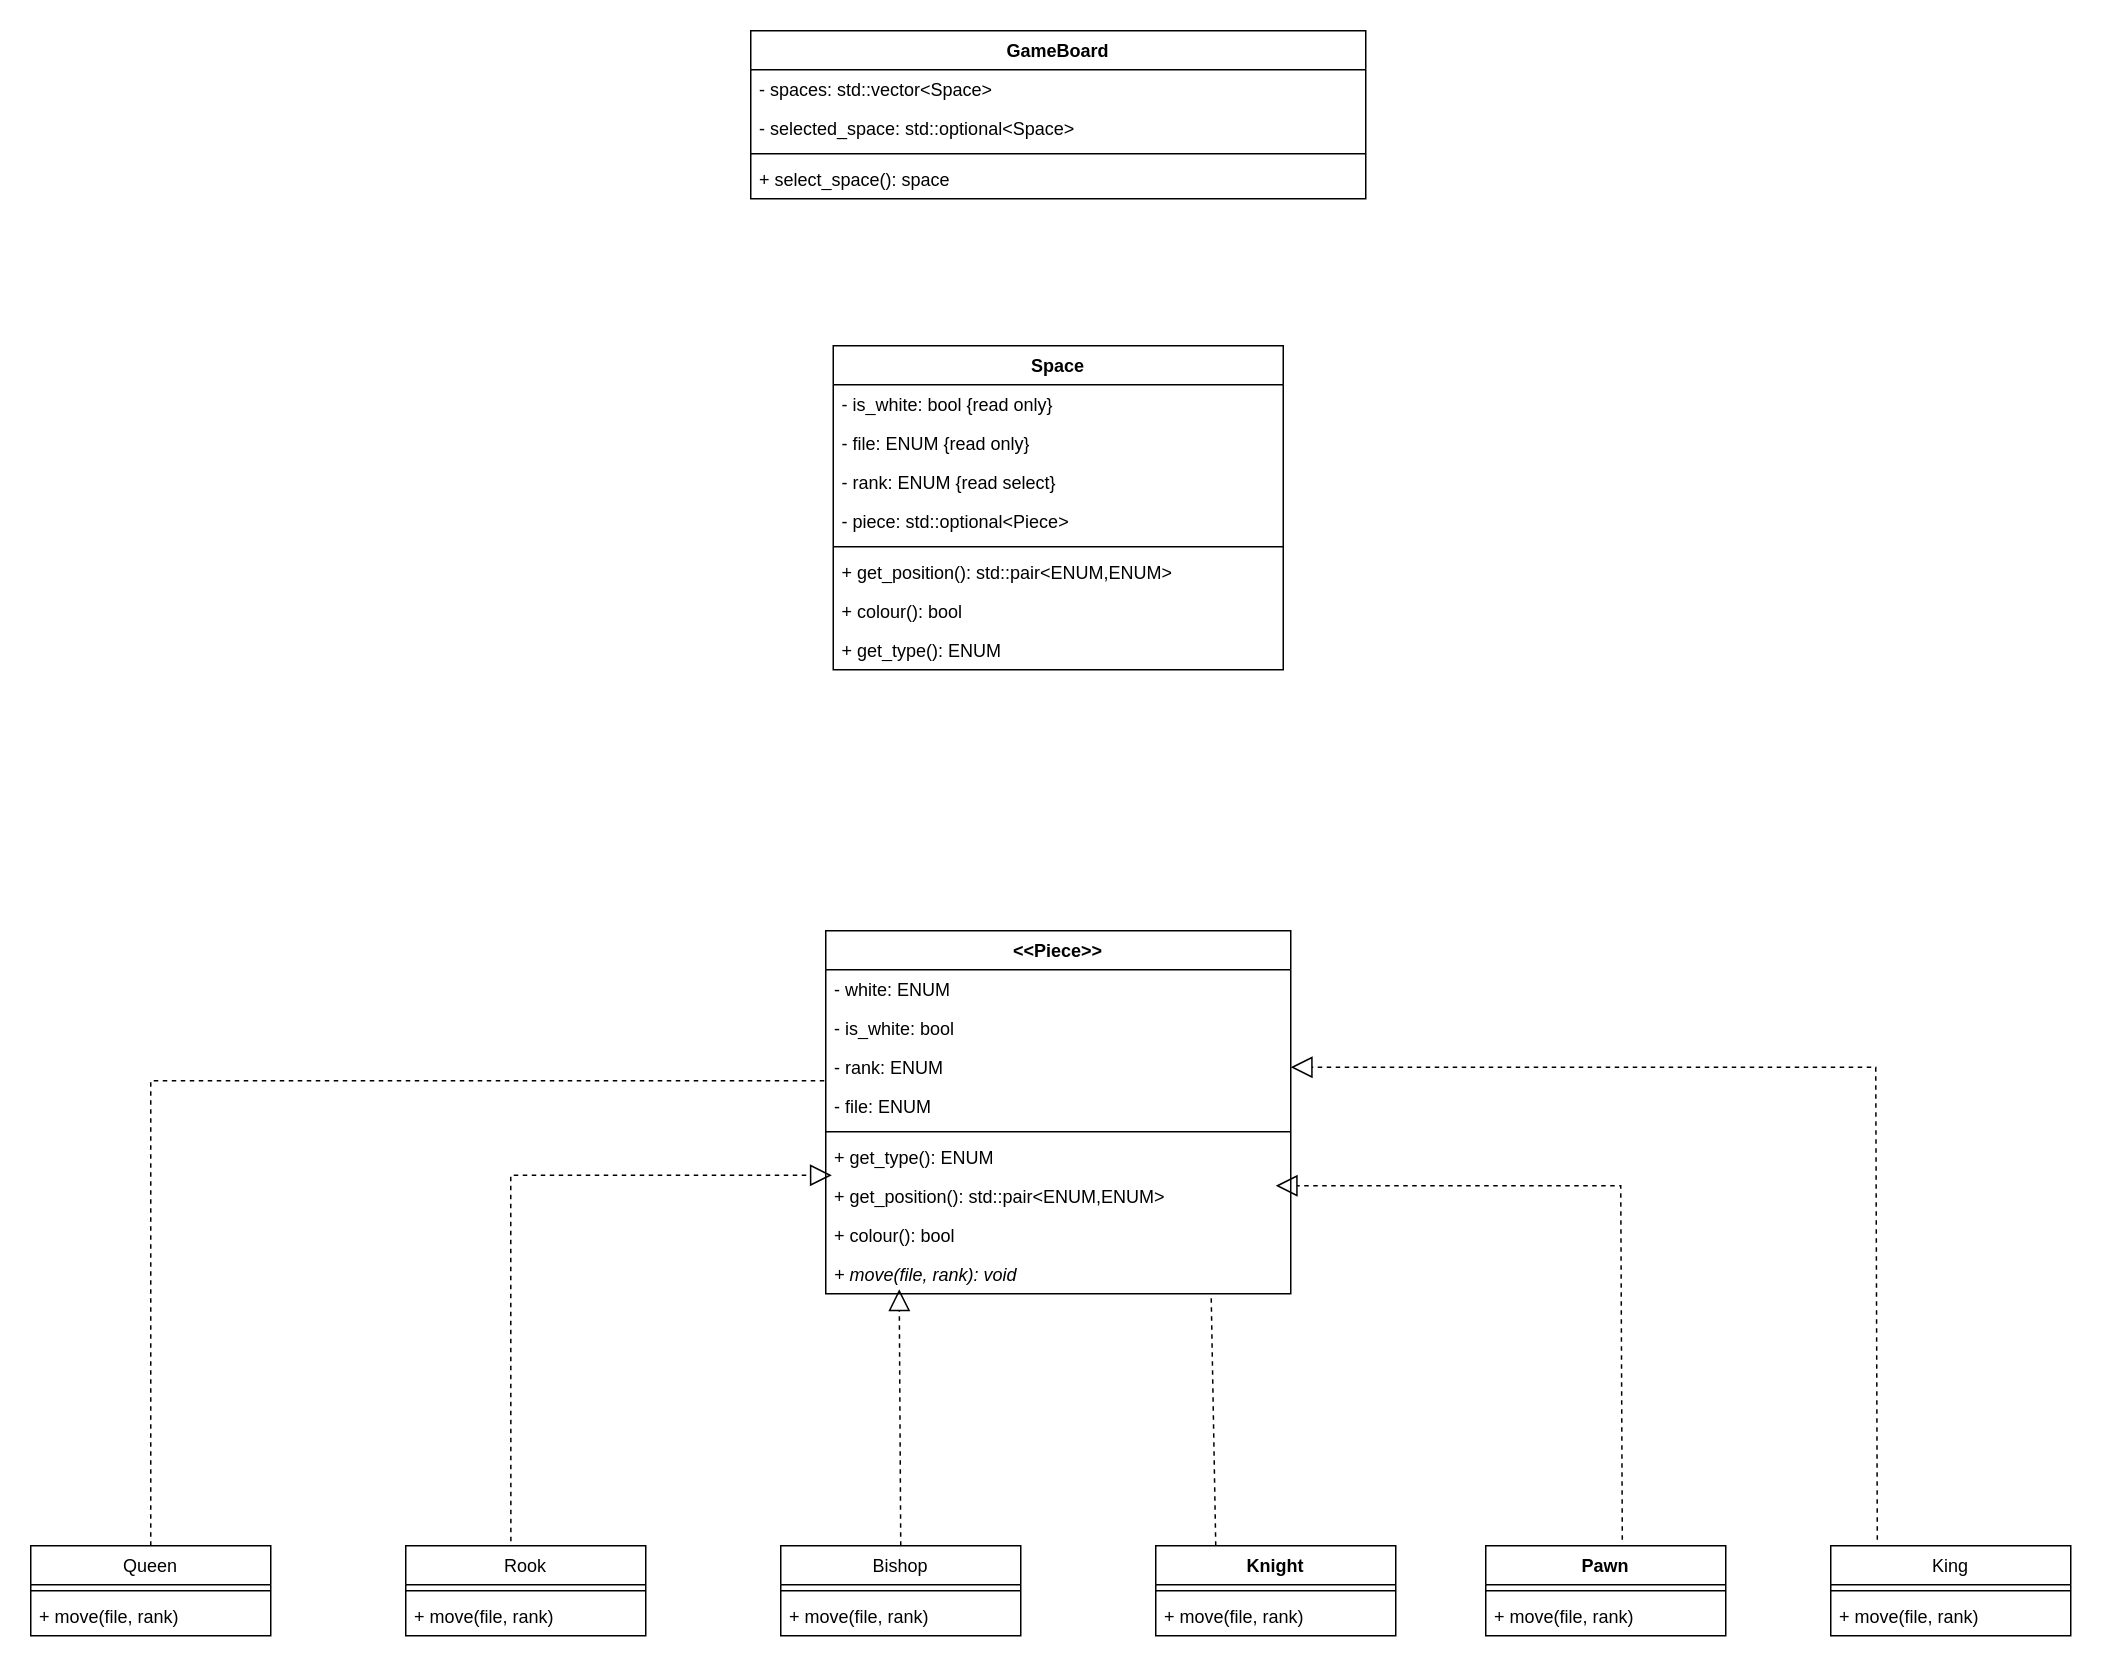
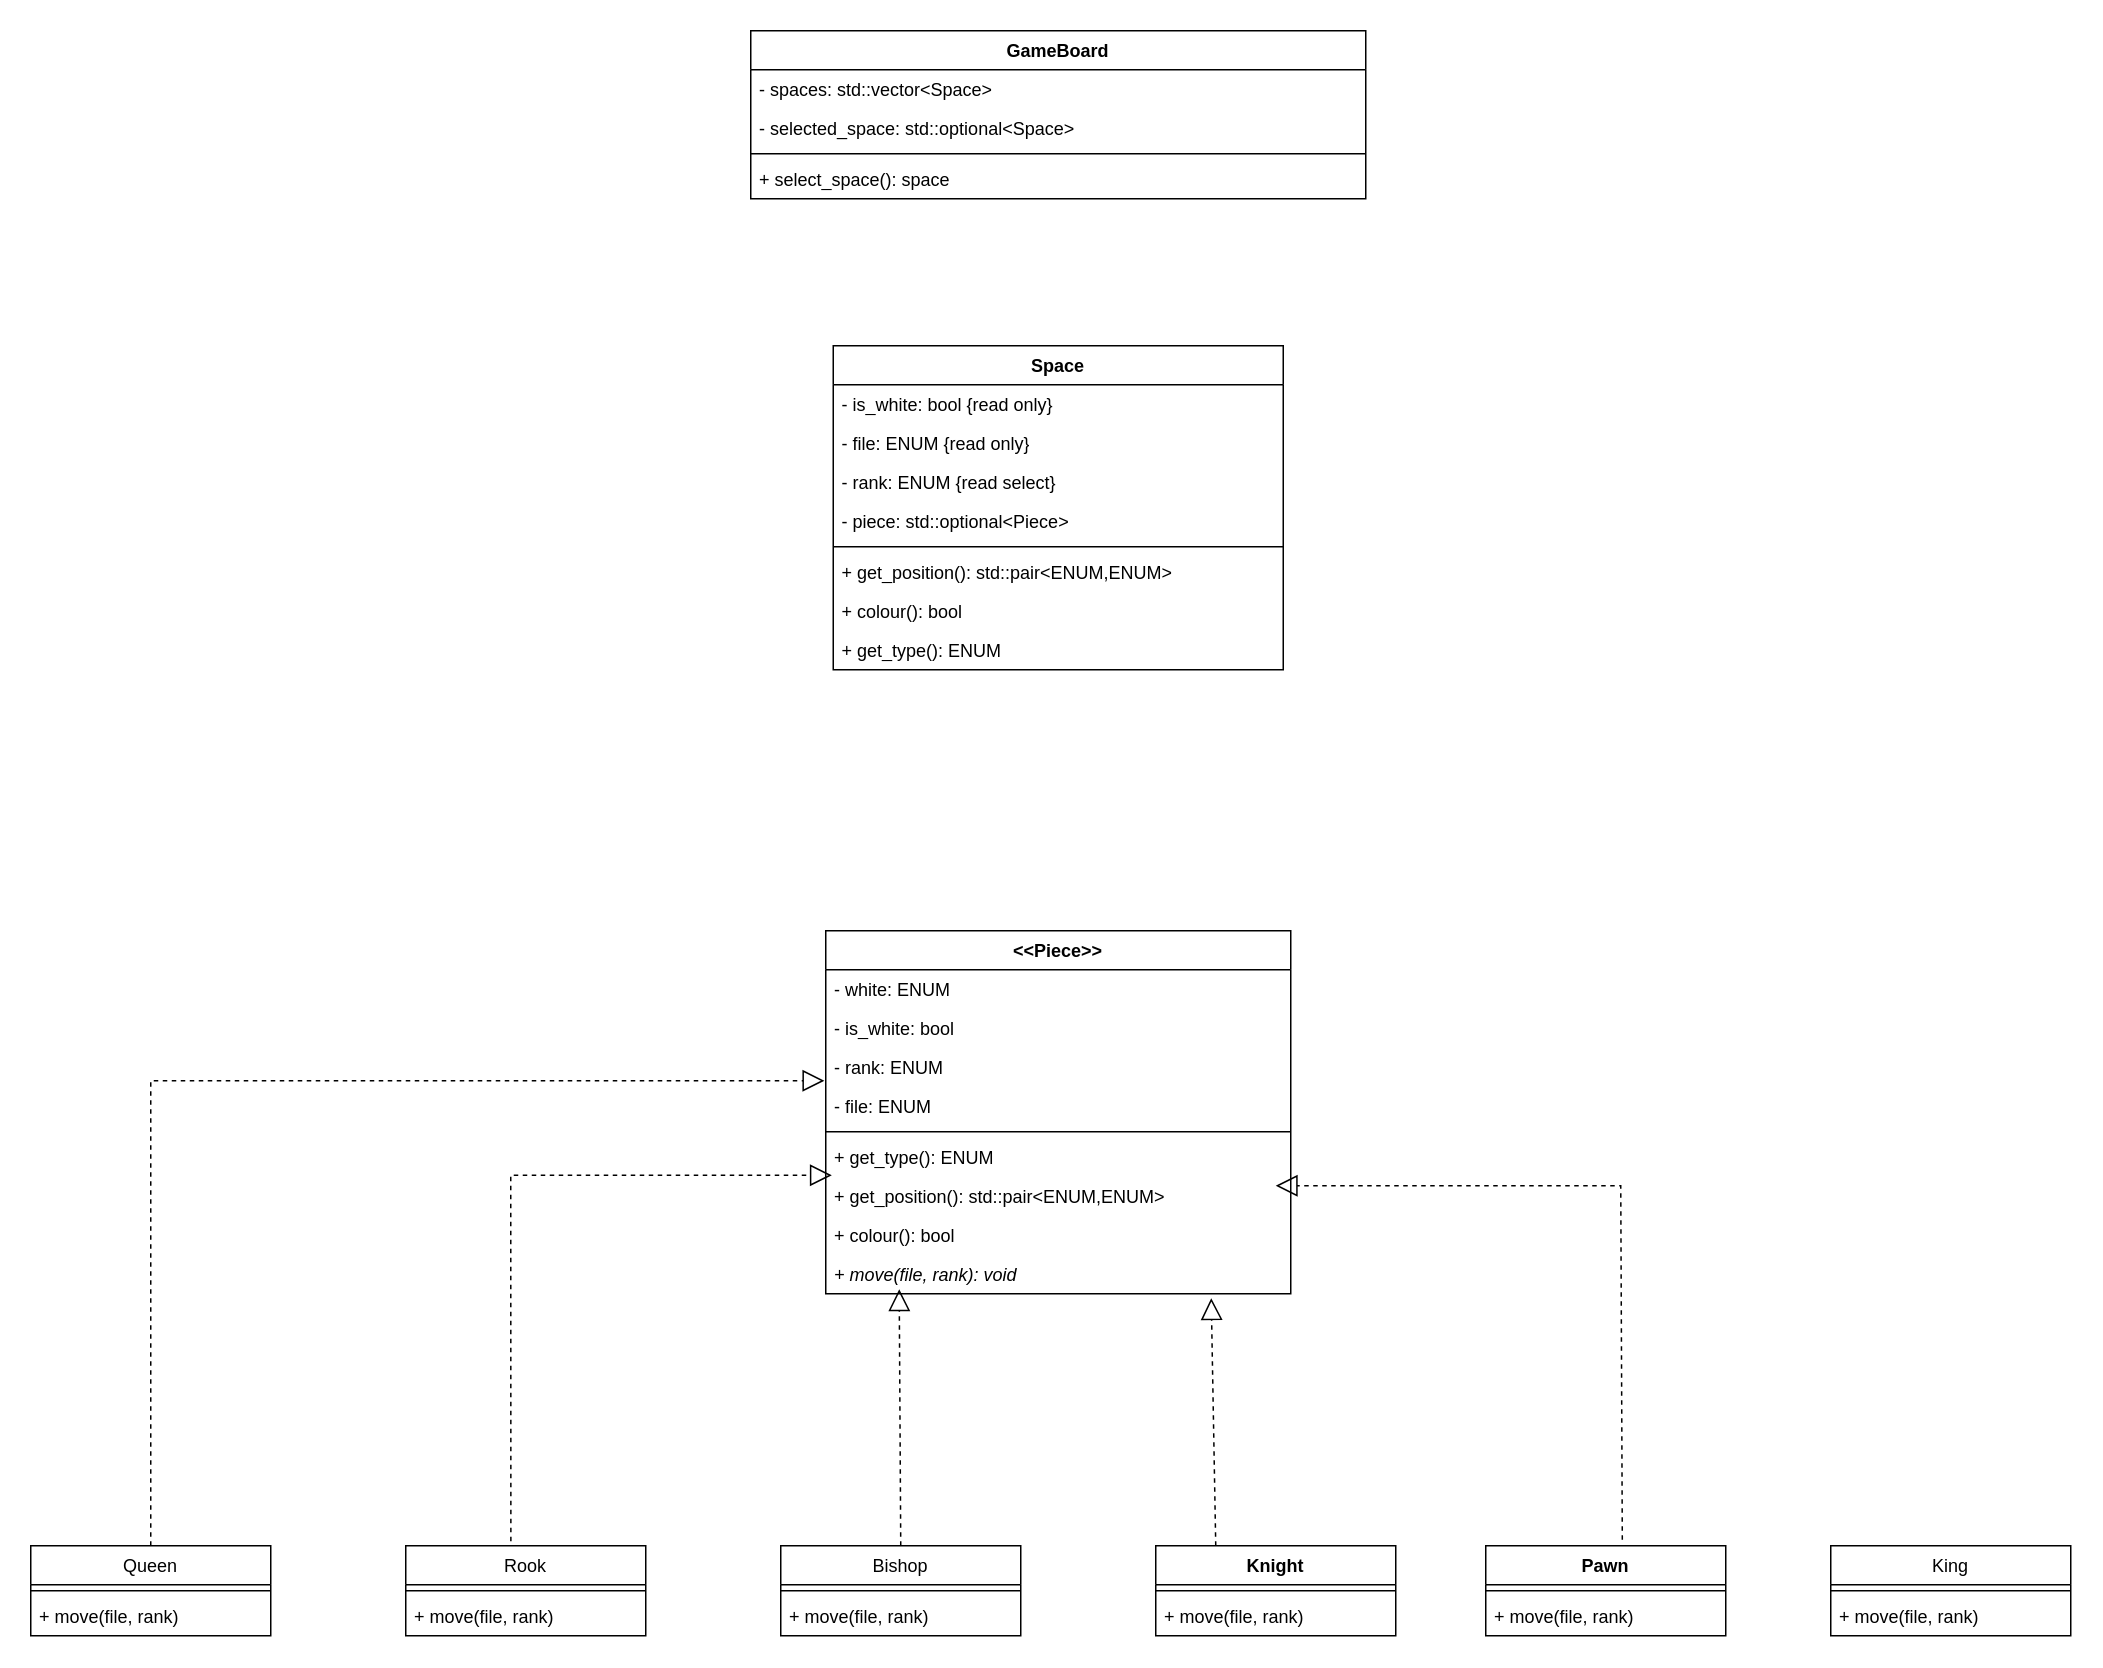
- <mxCell id="35" value="" style="endArrow=block;dashed=1;endFill=0;endSize=12;html=1;rounded=0;entryX=1;entryY=0.5;entryDx=0;entryDy=0;exitX=0.194;exitY=-0.067;exitDx=0;exitDy=0;exitPerimeter=0;" edge="1" parent="1" source="27" target="5"><mxGeometry width="160" relative="1" as="geometry"><mxPoint x="1250" y="1016" as="sourcePoint" /><mxPoint x="1699" y="700" as="targetPoint" /><Array as="points"><mxPoint x="1250" y="711" /></Array></mxGeometry></mxCell>
- <mxCell id="30" value="" style="endArrow=none;dashed=1;endFill=0;endSize=12;html=1;rounded=0;entryX=-0.003;entryY=0.846;entryDx=0;entryDy=0;entryPerimeter=0;exitX=0.5;exitY=0;exitDx=0;exitDy=0;" edge="1" parent="1" source="24" target="5"><mxGeometry width="160" relative="1" as="geometry"><mxPoint x="67" y="890" as="sourcePoint" /><mxPoint x="227" y="890" as="targetPoint" /><Array as="points"><mxPoint x="100" y="720" /></Array></mxGeometry></mxCell>
+ <mxCell id="30" value="" style="endArrow=block;dashed=1;endFill=0;endSize=12;html=1;rounded=0;entryX=-0.003;entryY=0.846;entryDx=0;entryDy=0;entryPerimeter=0;exitX=0.5;exitY=0;exitDx=0;exitDy=0;" edge="1" parent="1" source="24" target="5"><mxGeometry width="160" relative="1" as="geometry"><mxPoint x="67" y="890" as="sourcePoint" /><mxPoint x="227" y="890" as="targetPoint" /><Array as="points"><mxPoint x="100" y="720" /></Array></mxGeometry></mxCell>
- <mxCell id="33" value="" style="endArrow=none;dashed=1;endFill=0;endSize=12;html=1;rounded=0;entryX=0.829;entryY=1.115;entryDx=0;entryDy=0;entryPerimeter=0;exitX=0.25;exitY=0;exitDx=0;exitDy=0;" edge="1" parent="1" source="15" target="11"><mxGeometry width="160" relative="1" as="geometry"><mxPoint x="807" y="1020" as="sourcePoint" /><mxPoint x="800" y="900" as="targetPoint" /><Array as="points" /></mxGeometry></mxCell>
+ <mxCell id="33" value="" style="endArrow=block;dashed=1;endFill=0;endSize=12;html=1;rounded=0;entryX=0.829;entryY=1.115;entryDx=0;entryDy=0;entryPerimeter=0;exitX=0.25;exitY=0;exitDx=0;exitDy=0;" edge="1" parent="1" source="15" target="11"><mxGeometry width="160" relative="1" as="geometry"><mxPoint x="807" y="1020" as="sourcePoint" /><mxPoint x="800" y="900" as="targetPoint" /><Array as="points" /></mxGeometry></mxCell>
